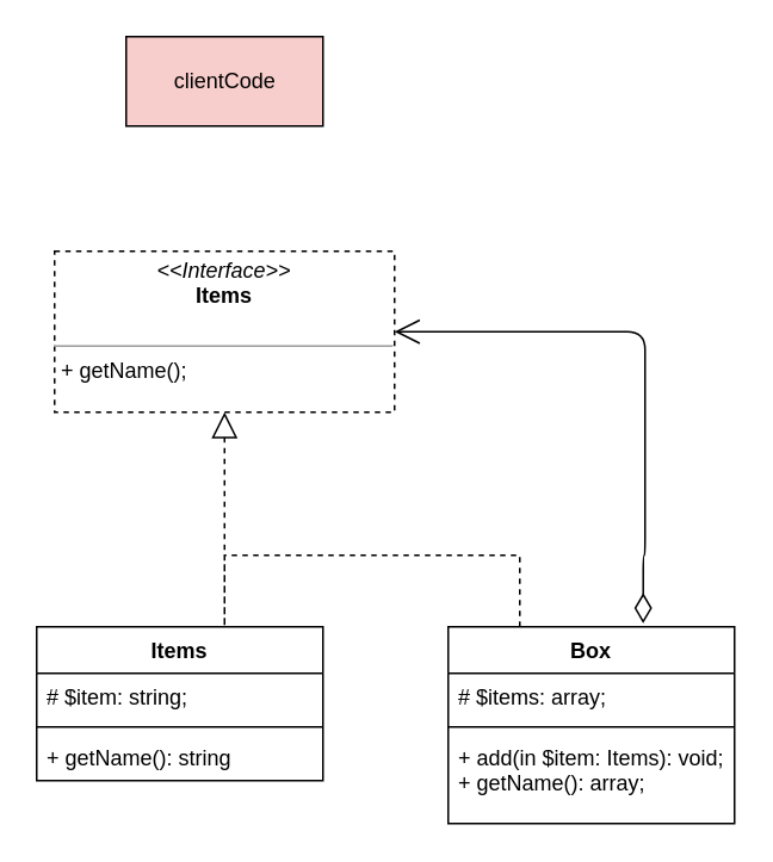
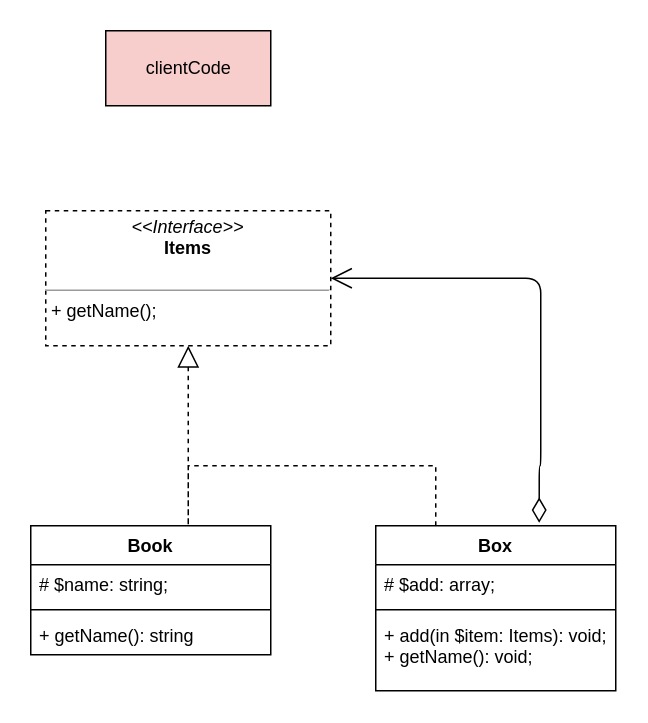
- <mxCell id="3" value="Items" style="swimlane;fontStyle=1;align=center;verticalAlign=top;childLayout=stackLayout;horizontal=1;startSize=26;horizontalStack=0;resizeParent=1;resizeParentMax=0;resizeLast=0;collapsible=1;marginBottom=0;" vertex="1" parent="1"><mxGeometry x="20" y="350" width="160" height="86" as="geometry" /></mxCell>
+ <mxCell id="3" value="Book" style="swimlane;fontStyle=1;align=center;verticalAlign=top;childLayout=stackLayout;horizontal=1;startSize=26;horizontalStack=0;resizeParent=1;resizeParentMax=0;resizeLast=0;collapsible=1;marginBottom=0;" vertex="1" parent="1"><mxGeometry x="20" y="350" width="160" height="86" as="geometry" /></mxCell>
- <mxCell id="4" value="# $item: string;" style="text;strokeColor=none;fillColor=none;align=left;verticalAlign=top;spacingLeft=4;spacingRight=4;overflow=hidden;rotatable=0;points=[[0,0.5],[1,0.5]];portConstraint=eastwest;" vertex="1" parent="3"><mxGeometry y="26" width="160" height="26" as="geometry" /></mxCell>
+ <mxCell id="4" value="# $name: string;" style="text;strokeColor=none;fillColor=none;align=left;verticalAlign=top;spacingLeft=4;spacingRight=4;overflow=hidden;rotatable=0;points=[[0,0.5],[1,0.5]];portConstraint=eastwest;" vertex="1" parent="3"><mxGeometry y="26" width="160" height="26" as="geometry" /></mxCell>
- <mxCell id="8" value="# $items: array;" style="text;strokeColor=none;fillColor=none;align=left;verticalAlign=top;spacingLeft=4;spacingRight=4;overflow=hidden;rotatable=0;points=[[0,0.5],[1,0.5]];portConstraint=eastwest;" vertex="1" parent="7"><mxGeometry y="26" width="160" height="26" as="geometry" /></mxCell>
+ <mxCell id="8" value="# $add: array;" style="text;strokeColor=none;fillColor=none;align=left;verticalAlign=top;spacingLeft=4;spacingRight=4;overflow=hidden;rotatable=0;points=[[0,0.5],[1,0.5]];portConstraint=eastwest;" vertex="1" parent="7"><mxGeometry y="26" width="160" height="26" as="geometry" /></mxCell>
- <mxCell id="10" value="+ add(in $item: Items): void;&#10;+ getName(): array;" style="text;strokeColor=none;fillColor=none;align=left;verticalAlign=top;spacingLeft=4;spacingRight=4;overflow=hidden;rotatable=0;points=[[0,0.5],[1,0.5]];portConstraint=eastwest;" vertex="1" parent="7"><mxGeometry y="60" width="160" height="50" as="geometry" /></mxCell>
+ <mxCell id="10" value="+ add(in $item: Items): void;&#10;+ getName(): void;" style="text;strokeColor=none;fillColor=none;align=left;verticalAlign=top;spacingLeft=4;spacingRight=4;overflow=hidden;rotatable=0;points=[[0,0.5],[1,0.5]];portConstraint=eastwest;" vertex="1" parent="7"><mxGeometry y="60" width="160" height="50" as="geometry" /></mxCell>
